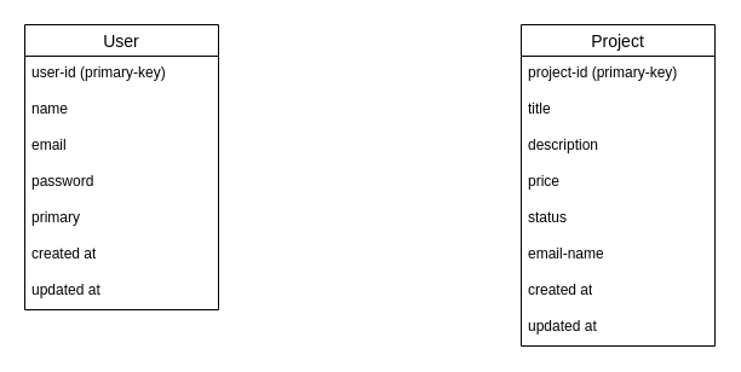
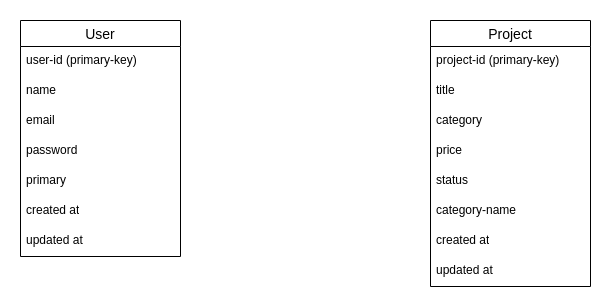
- <mxCell id="13" value="description" style="text;strokeColor=none;fillColor=none;spacingLeft=4;spacingRight=4;overflow=hidden;rotatable=0;points=[[0,0.5],[1,0.5]];portConstraint=eastwest;fontSize=12;whiteSpace=wrap;html=1;" vertex="1" parent="10"><mxGeometry y="86" width="160" height="30" as="geometry" /></mxCell>
+ <mxCell id="13" value="category" style="text;strokeColor=none;fillColor=none;spacingLeft=4;spacingRight=4;overflow=hidden;rotatable=0;points=[[0,0.5],[1,0.5]];portConstraint=eastwest;fontSize=12;whiteSpace=wrap;html=1;" vertex="1" parent="10"><mxGeometry y="86" width="160" height="30" as="geometry" /></mxCell>
- <mxCell id="16" value="email-name" style="text;strokeColor=none;fillColor=none;spacingLeft=4;spacingRight=4;overflow=hidden;rotatable=0;points=[[0,0.5],[1,0.5]];portConstraint=eastwest;fontSize=12;whiteSpace=wrap;html=1;" vertex="1" parent="10"><mxGeometry y="176" width="160" height="30" as="geometry" /></mxCell>
+ <mxCell id="16" value="category-name" style="text;strokeColor=none;fillColor=none;spacingLeft=4;spacingRight=4;overflow=hidden;rotatable=0;points=[[0,0.5],[1,0.5]];portConstraint=eastwest;fontSize=12;whiteSpace=wrap;html=1;" vertex="1" parent="10"><mxGeometry y="176" width="160" height="30" as="geometry" /></mxCell>
